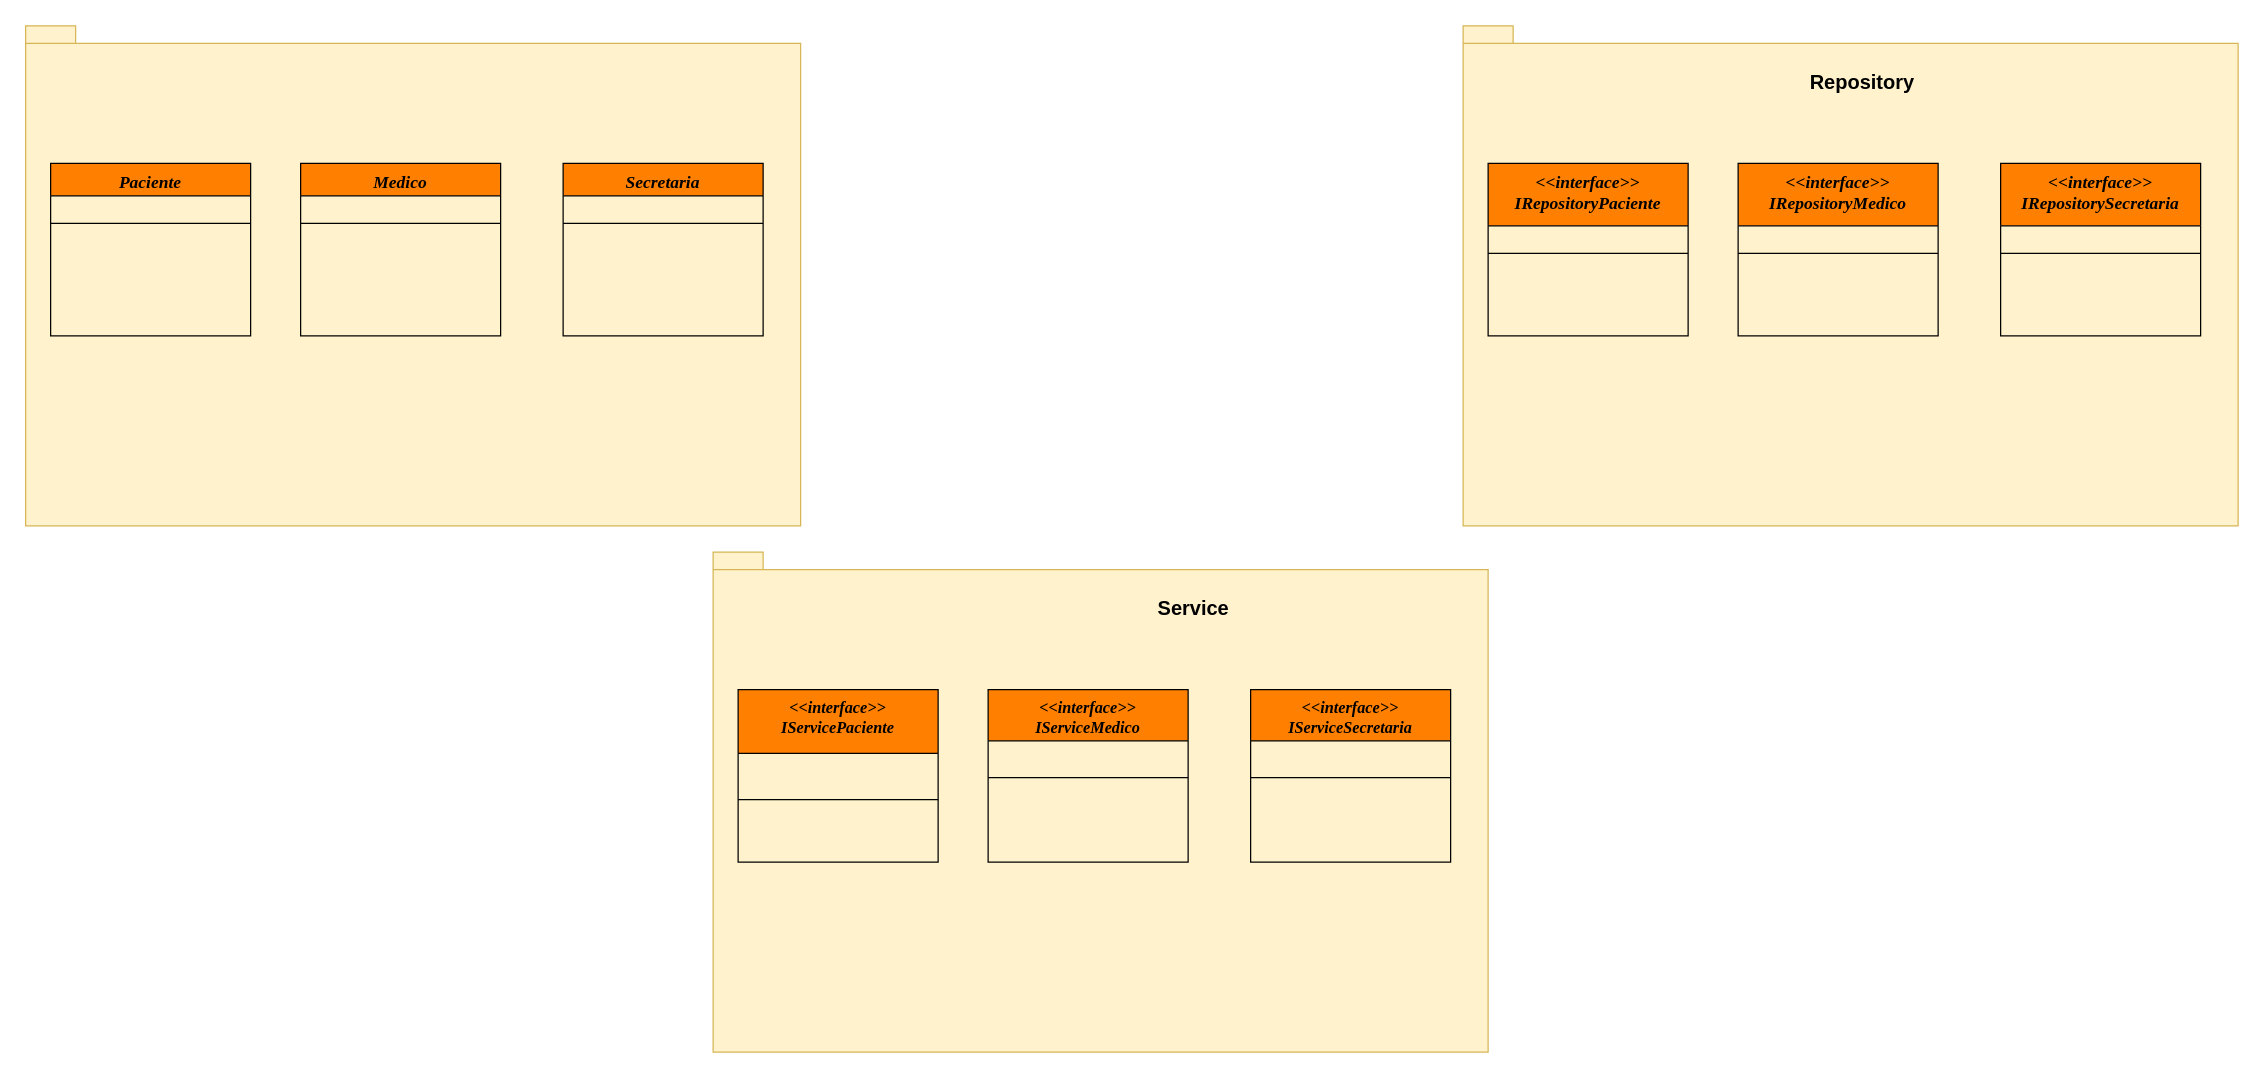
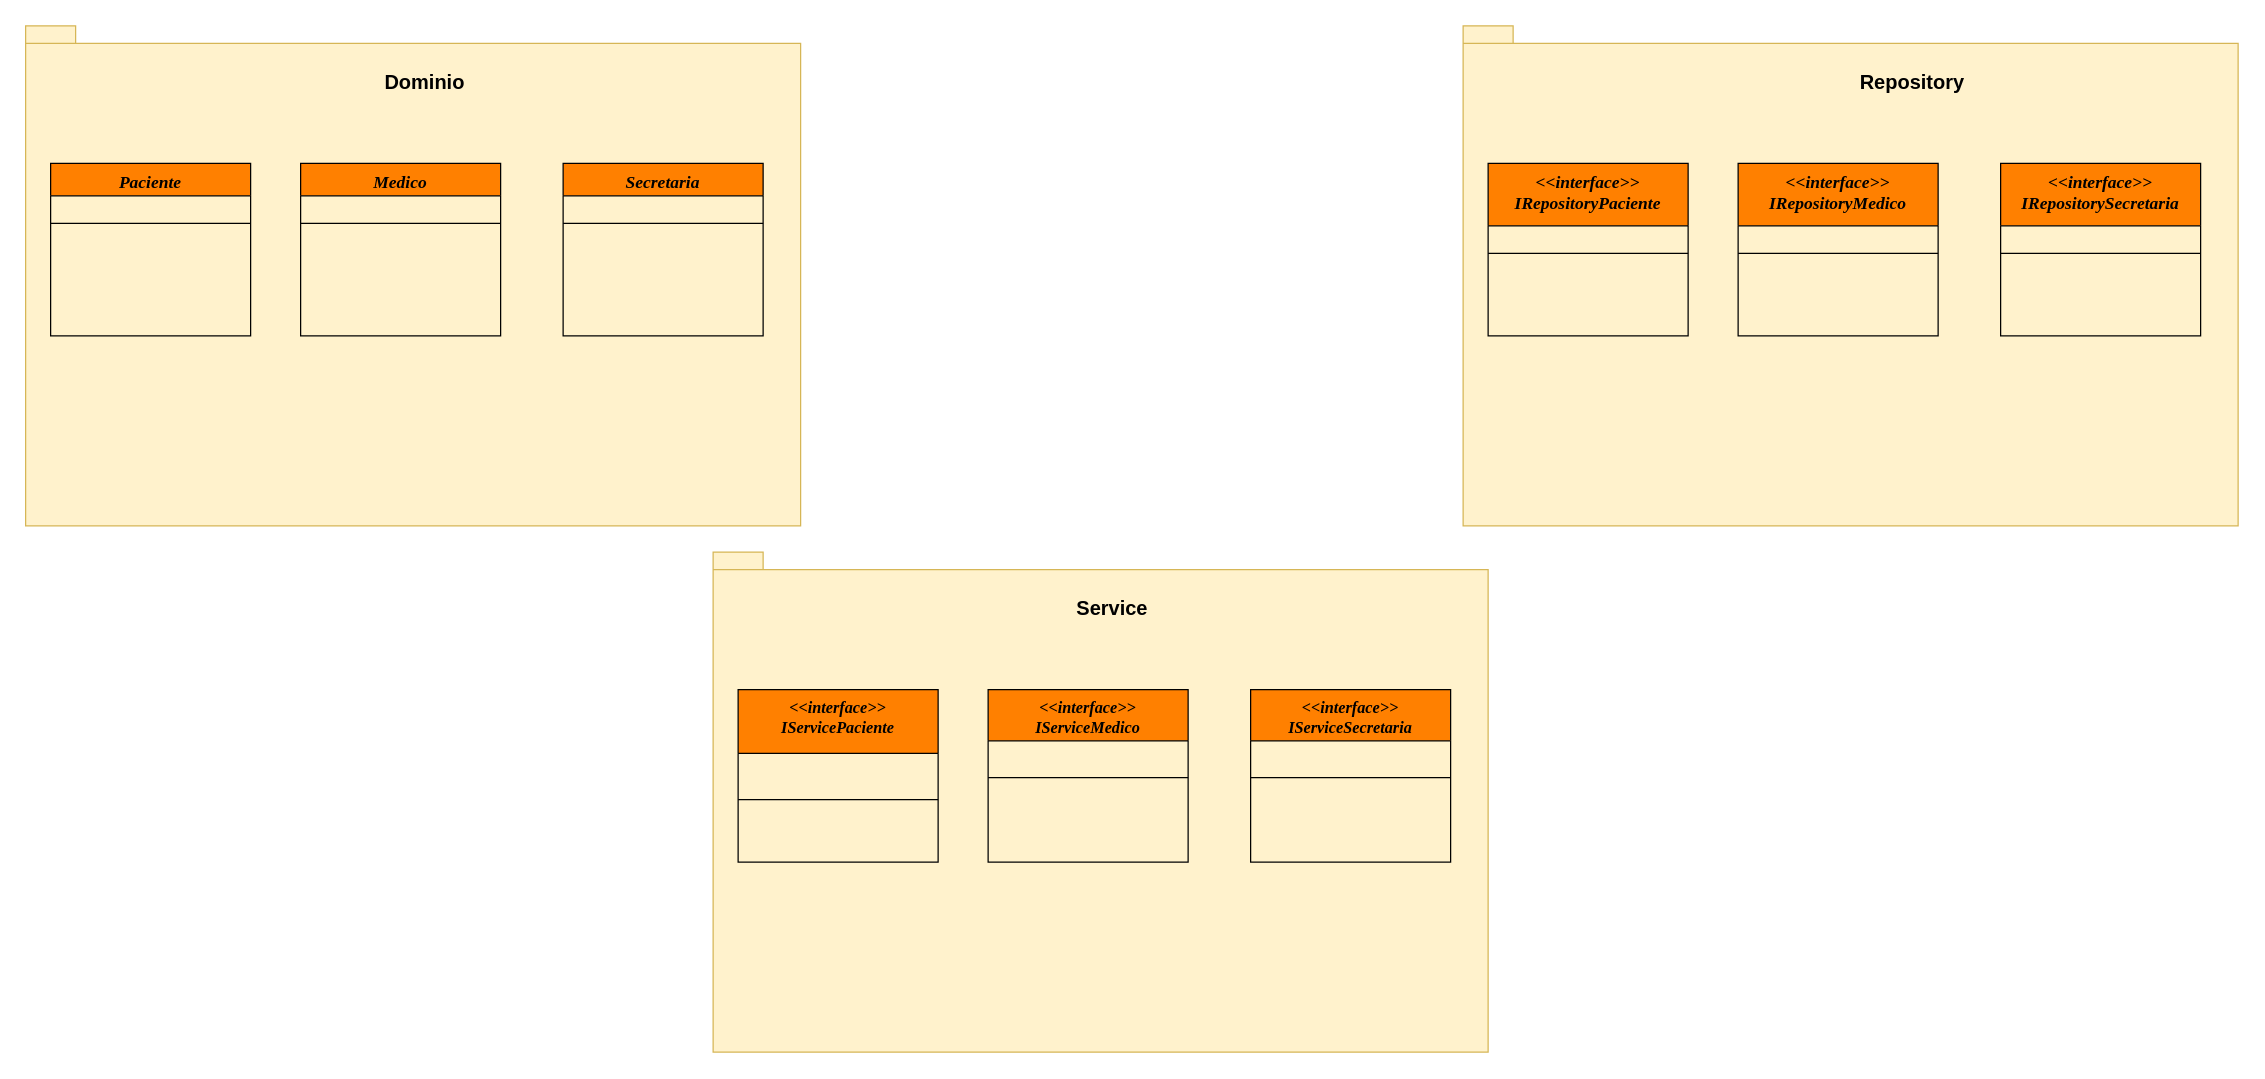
+ <mxCell id="5" value="Dominio" style="text;html=1;align=center;verticalAlign=middle;resizable=0;points=[];autosize=1;strokeColor=none;fillColor=none;fontStyle=1;fontSize=16;" vertex="1" parent="1"><mxGeometry x="294" y="50" width="90" height="30" as="geometry" /></mxCell>
- <mxCell id="21" value="Repository" style="text;html=1;align=center;verticalAlign=middle;resizable=0;points=[];autosize=1;strokeColor=none;fillColor=none;fontStyle=1;fontSize=16;" vertex="1" parent="1"><mxGeometry x="1434" y="50" width="110" height="30" as="geometry" /></mxCell>
+ <mxCell id="21" value="Repository" style="text;html=1;align=center;verticalAlign=middle;resizable=0;points=[];autosize=1;strokeColor=none;fillColor=none;fontStyle=1;fontSize=16;" vertex="1" parent="1"><mxGeometry x="1474" y="50" width="110" height="30" as="geometry" /></mxCell>
- <mxCell id="13" value="Service" style="text;html=1;align=center;verticalAlign=middle;resizable=0;points=[];autosize=1;strokeColor=none;fillColor=none;fontStyle=1;fontSize=16;" vertex="1" parent="1"><mxGeometry x="914" y="471" width="80" height="30" as="geometry" /></mxCell>
+ <mxCell id="13" value="Service" style="text;html=1;align=center;verticalAlign=middle;resizable=0;points=[];autosize=1;strokeColor=none;fillColor=none;fontStyle=1;fontSize=16;" vertex="1" parent="1"><mxGeometry x="849" y="471" width="80" height="30" as="geometry" /></mxCell>
